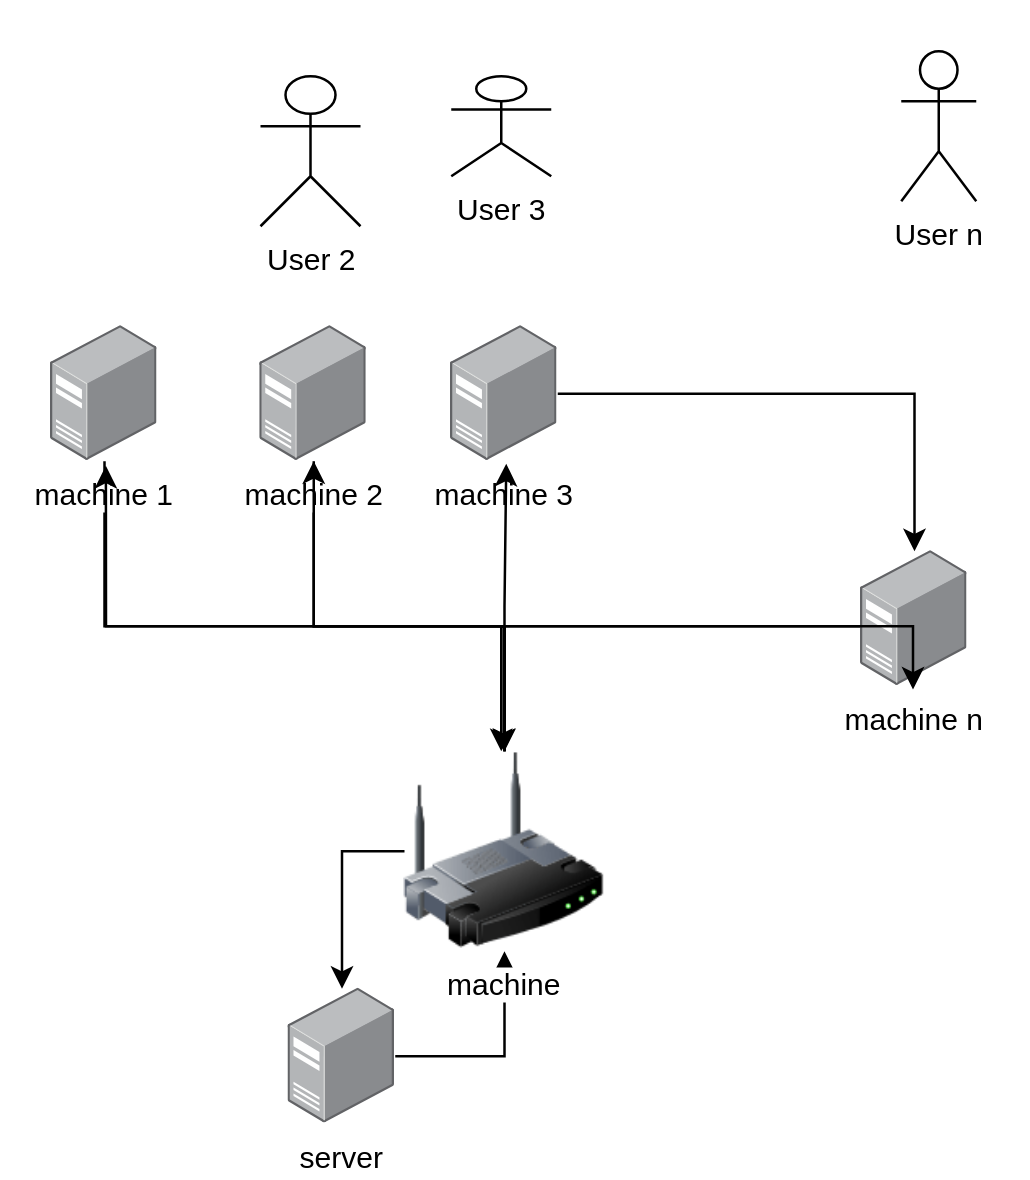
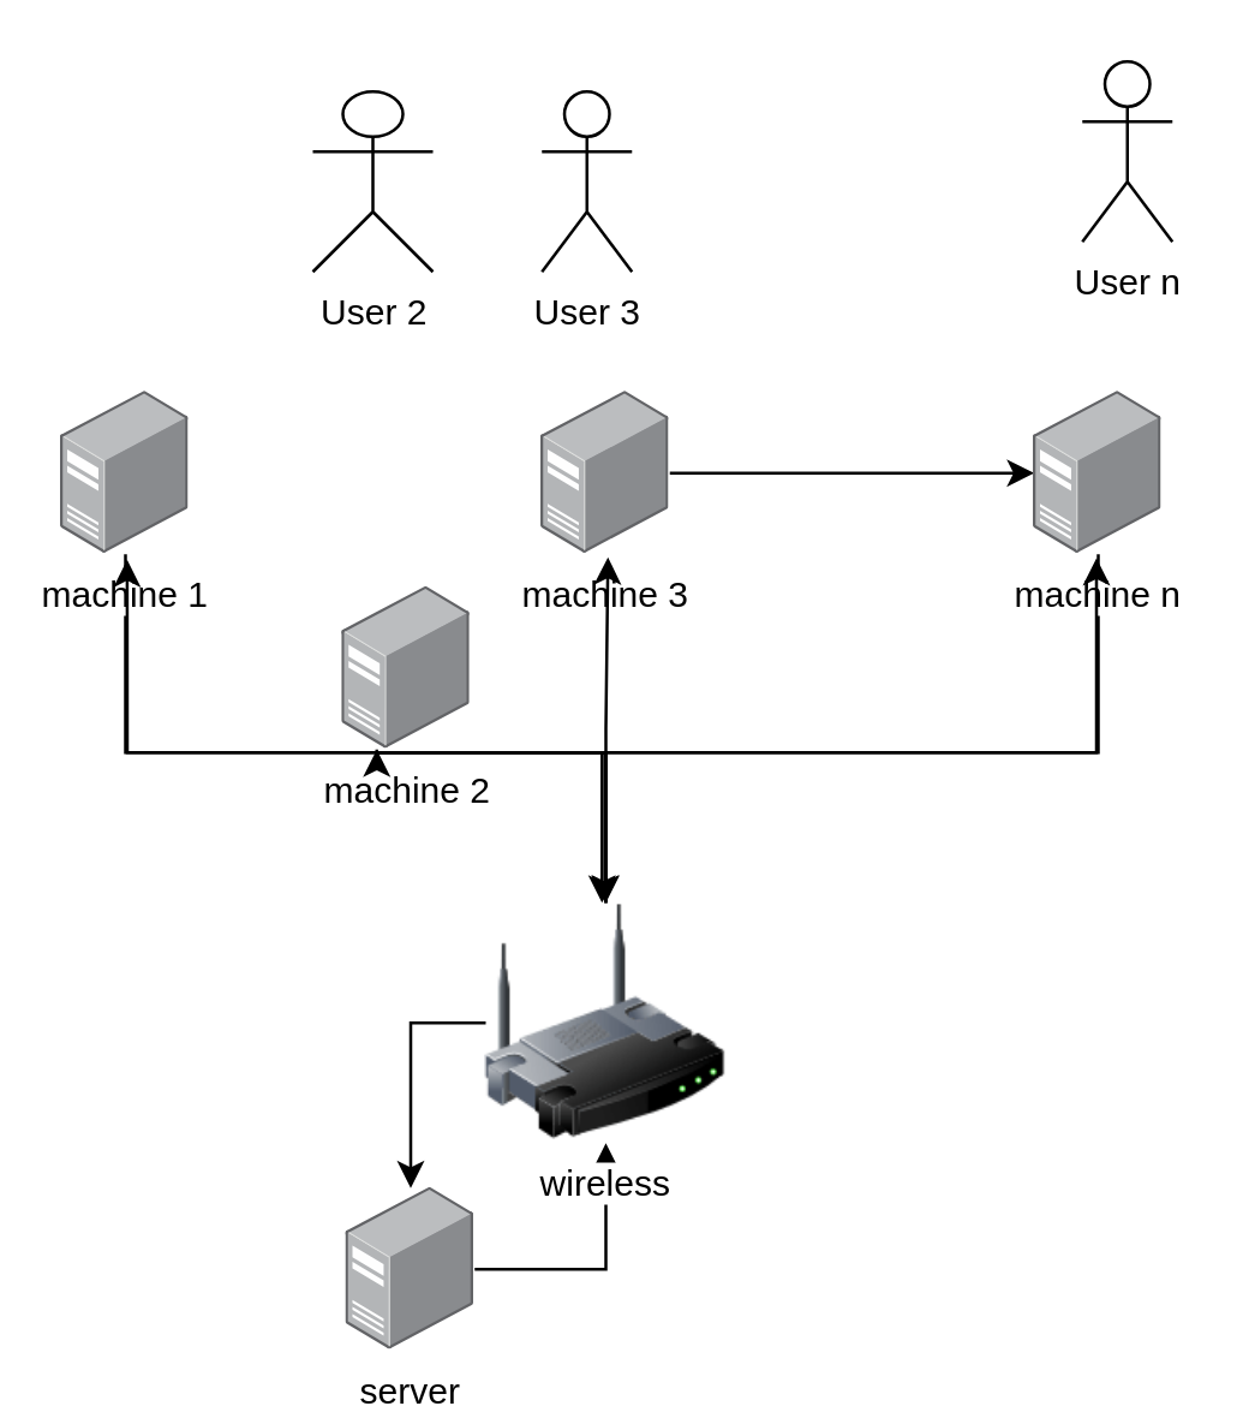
- <mxCell id="3" value="User 3" style="shape=umlActor;verticalLabelPosition=bottom;verticalAlign=top;html=1;outlineConnect=0;" parent="1" vertex="1"><mxGeometry x="180" y="30" width="40" height="40" as="geometry" /></mxCell>
+ <mxCell id="3" value="User 3" style="shape=umlActor;verticalLabelPosition=bottom;verticalAlign=top;html=1;outlineConnect=0;" parent="1" vertex="1"><mxGeometry x="180" y="30" width="30" height="60" as="geometry" /></mxCell>
- <mxCell id="8" value="machine 2" style="points=[];aspect=fixed;html=1;align=center;shadow=0;dashed=0;image;image=img/lib/allied_telesis/computer_and_terminals/Server_Desktop.svg;" parent="1" vertex="1"><mxGeometry x="103.7" y="130" width="42.6" height="54" as="geometry" /></mxCell>
+ <mxCell id="8" value="machine 2" style="points=[];aspect=fixed;html=1;align=center;shadow=0;dashed=0;image;image=img/lib/allied_telesis/computer_and_terminals/Server_Desktop.svg;" parent="1" vertex="1"><mxGeometry x="113.7" y="195" width="42.6" height="54" as="geometry" /></mxCell>
- <mxCell id="12" value="machine n" style="points=[];aspect=fixed;html=1;align=center;shadow=0;dashed=0;image;image=img/lib/allied_telesis/computer_and_terminals/Server_Desktop.svg;" parent="1" vertex="1"><mxGeometry x="344" y="220" width="42.6" height="54" as="geometry" /></mxCell>
+ <mxCell id="12" value="machine n" style="points=[];aspect=fixed;html=1;align=center;shadow=0;dashed=0;image;image=img/lib/allied_telesis/computer_and_terminals/Server_Desktop.svg;" parent="1" vertex="1"><mxGeometry x="344" y="130" width="42.6" height="54" as="geometry" /></mxCell>
- <mxCell id="20" value="machine" style="image;html=1;image=img/lib/clip_art/networking/Wireless_Router_128x128.png" parent="1" vertex="1"><mxGeometry x="161.3" y="300" width="80" height="80" as="geometry" /></mxCell>
+ <mxCell id="20" value="wireless" style="image;html=1;image=img/lib/clip_art/networking/Wireless_Router_128x128.png" parent="1" vertex="1"><mxGeometry x="161.3" y="300" width="80" height="80" as="geometry" /></mxCell>
